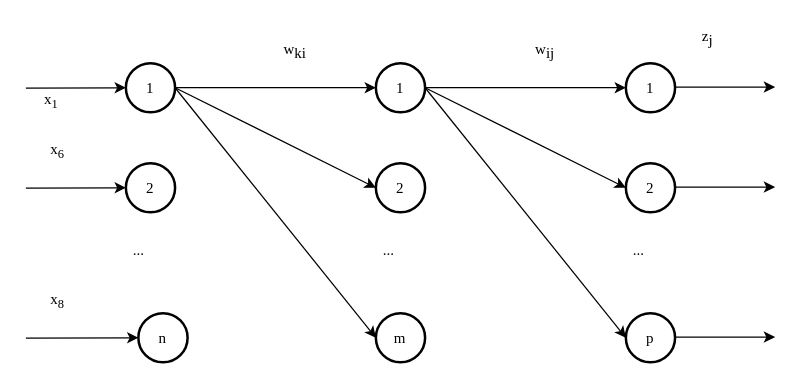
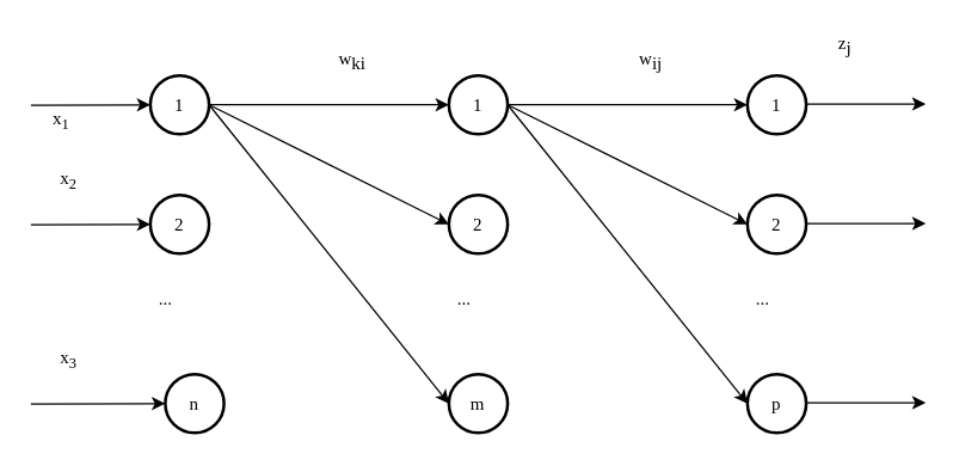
- <mxCell id="29" value="x&lt;sub&gt;6&lt;/sub&gt;" style="text;html=1;align=center;verticalAlign=middle;resizable=0;points=[];autosize=1;fontSize=12;fontFamily=Times New Roman;" vertex="1" parent="1"><mxGeometry x="30" y="110" width="30" height="20" as="geometry" /></mxCell>
+ <mxCell id="29" value="x&lt;sub&gt;2&lt;/sub&gt;" style="text;html=1;align=center;verticalAlign=middle;resizable=0;points=[];autosize=1;fontSize=12;fontFamily=Times New Roman;" vertex="1" parent="1"><mxGeometry x="30" y="110" width="30" height="20" as="geometry" /></mxCell>
- <mxCell id="30" value="x&lt;sub&gt;8&lt;/sub&gt;" style="text;html=1;align=center;verticalAlign=middle;resizable=0;points=[];autosize=1;fontSize=12;fontFamily=Times New Roman;" vertex="1" parent="1"><mxGeometry x="30" y="230" width="30" height="20" as="geometry" /></mxCell>
+ <mxCell id="30" value="x&lt;sub&gt;3&lt;/sub&gt;" style="text;html=1;align=center;verticalAlign=middle;resizable=0;points=[];autosize=1;fontSize=12;fontFamily=Times New Roman;" vertex="1" parent="1"><mxGeometry x="30" y="230" width="30" height="20" as="geometry" /></mxCell>
